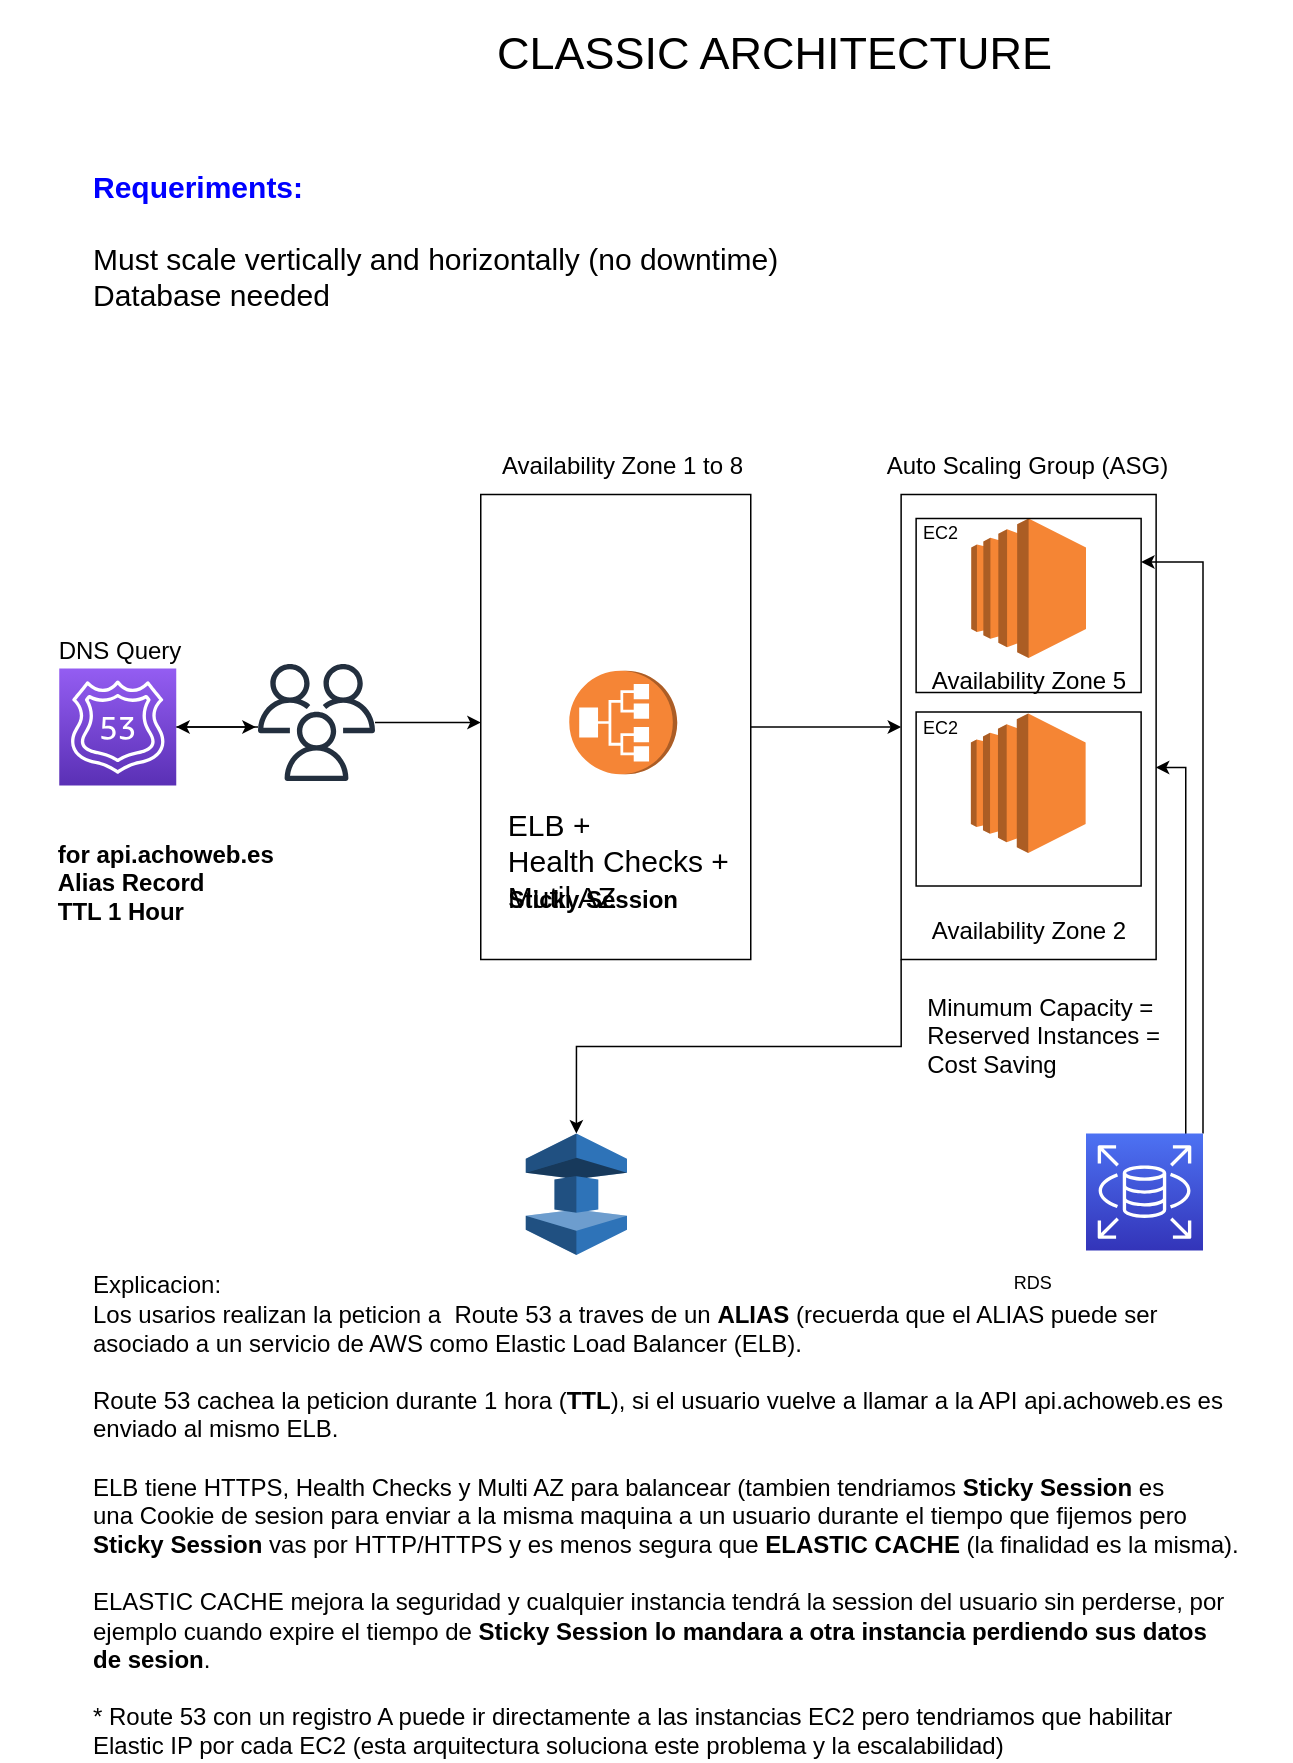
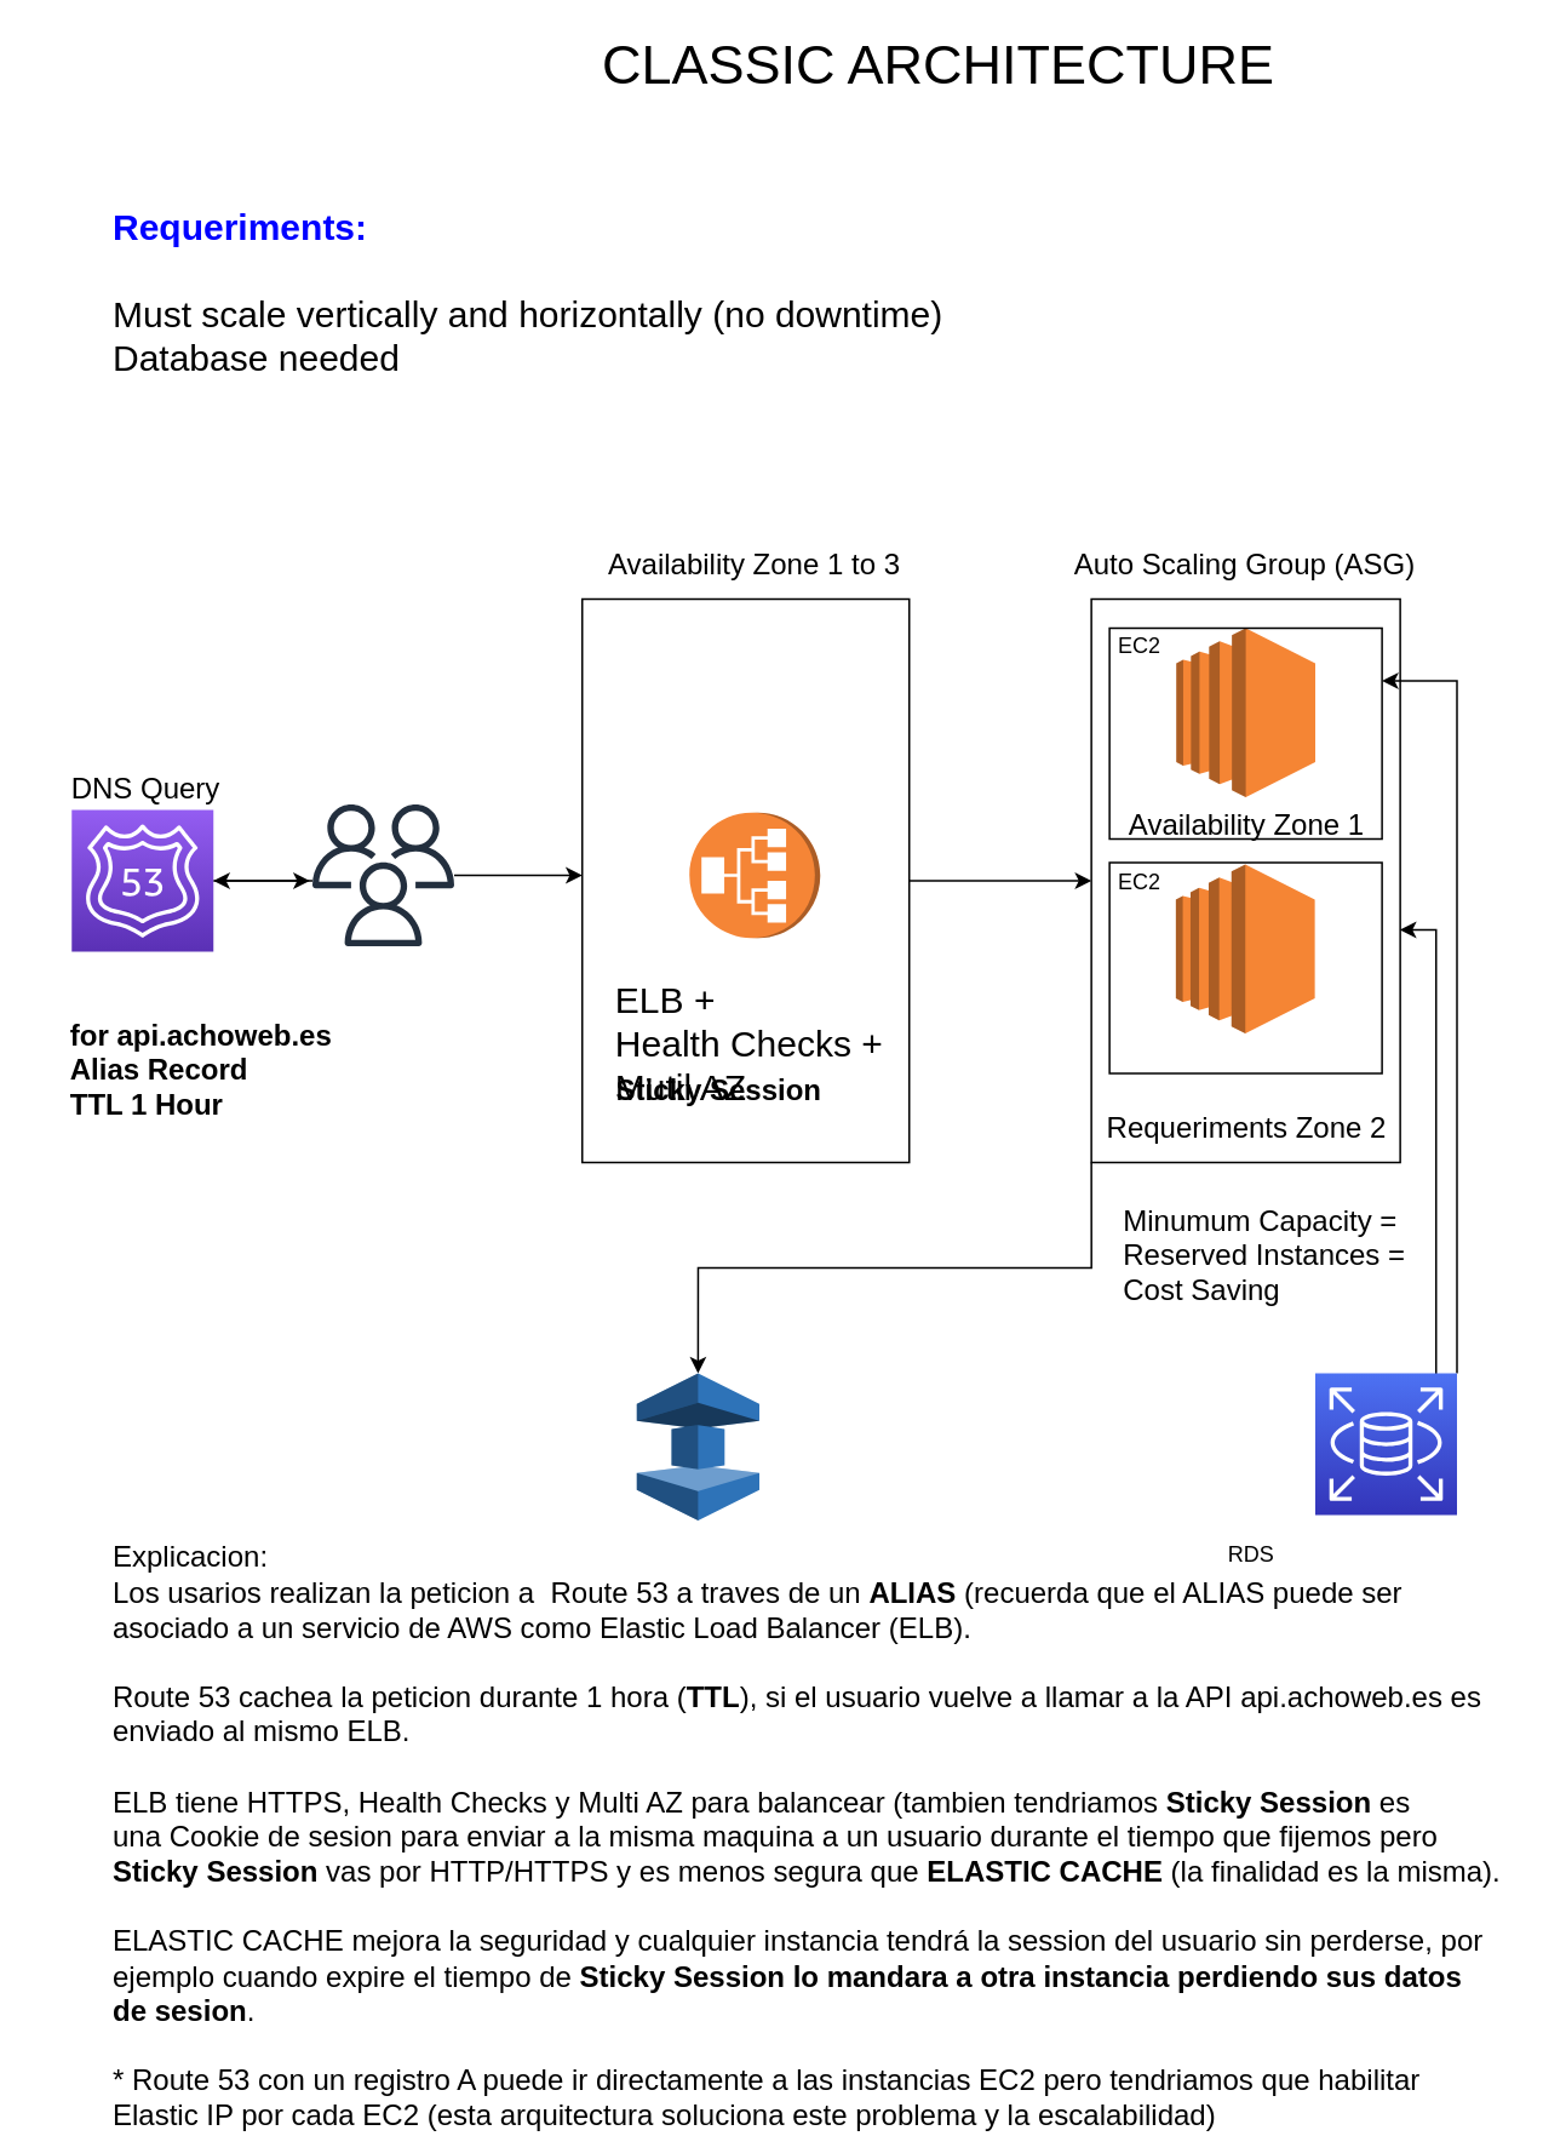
- <mxCell id="11" value="&lt;font style=&quot;font-size: 16px&quot;&gt;Availability Zone 1 to 8&lt;/font&gt;" style="text;html=1;strokeColor=none;fillColor=none;align=center;verticalAlign=middle;whiteSpace=wrap;rounded=0;" parent="1" vertex="1"><mxGeometry x="317.25" y="305" width="195.5" height="10" as="geometry" /></mxCell>
+ <mxCell id="11" value="&lt;font style=&quot;font-size: 16px&quot;&gt;Availability Zone 1 to 3&lt;/font&gt;" style="text;html=1;strokeColor=none;fillColor=none;align=center;verticalAlign=middle;whiteSpace=wrap;rounded=0;" parent="1" vertex="1"><mxGeometry x="317.25" y="305" width="195.5" height="10" as="geometry" /></mxCell>
- <mxCell id="15" value="&lt;font style=&quot;font-size: 16px&quot;&gt;Availability Zone 5&lt;/font&gt;" style="text;html=1;strokeColor=none;fillColor=none;align=center;verticalAlign=middle;whiteSpace=wrap;rounded=0;" parent="1" vertex="1"><mxGeometry x="587.5" y="448" width="195.5" height="10" as="geometry" /></mxCell>
+ <mxCell id="15" value="&lt;font style=&quot;font-size: 16px&quot;&gt;Availability Zone 1&lt;/font&gt;" style="text;html=1;strokeColor=none;fillColor=none;align=center;verticalAlign=middle;whiteSpace=wrap;rounded=0;" parent="1" vertex="1"><mxGeometry x="587.5" y="448" width="195.5" height="10" as="geometry" /></mxCell>
- <mxCell id="16" value="&lt;font style=&quot;font-size: 16px&quot;&gt;Availability Zone 2&lt;/font&gt;" style="text;html=1;strokeColor=none;fillColor=none;align=center;verticalAlign=middle;whiteSpace=wrap;rounded=0;" parent="1" vertex="1"><mxGeometry x="587.5" y="615" width="195.5" height="10" as="geometry" /></mxCell>
+ <mxCell id="16" value="&lt;font style=&quot;font-size: 16px&quot;&gt;Requeriments Zone 2&lt;/font&gt;" style="text;html=1;strokeColor=none;fillColor=none;align=center;verticalAlign=middle;whiteSpace=wrap;rounded=0;" parent="1" vertex="1"><mxGeometry x="587.5" y="615" width="195.5" height="10" as="geometry" /></mxCell>
